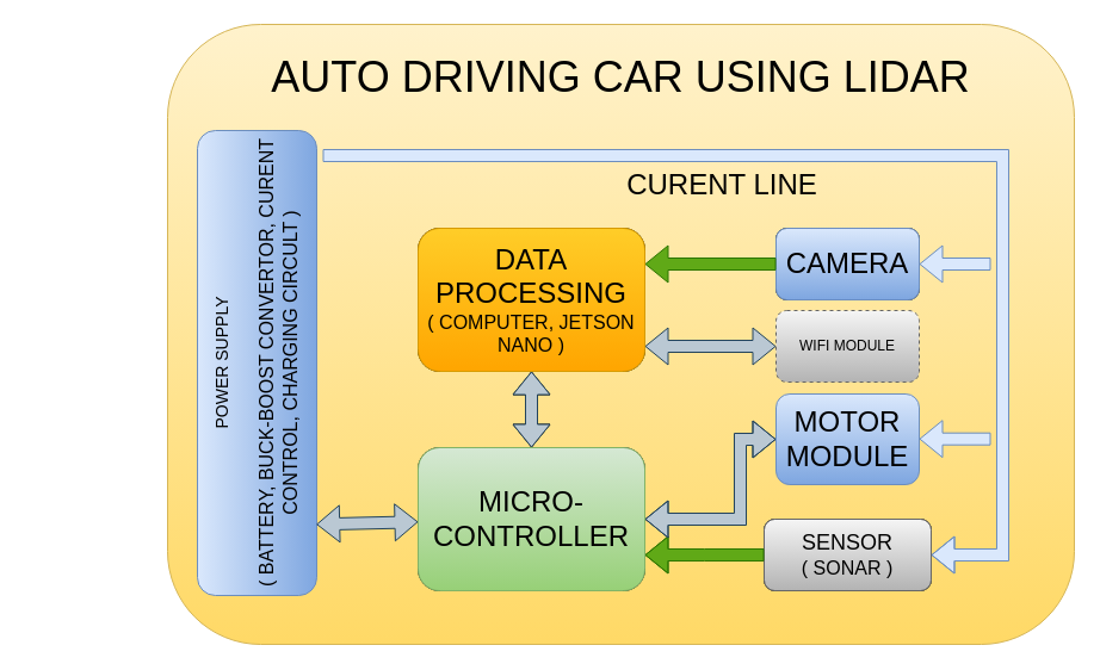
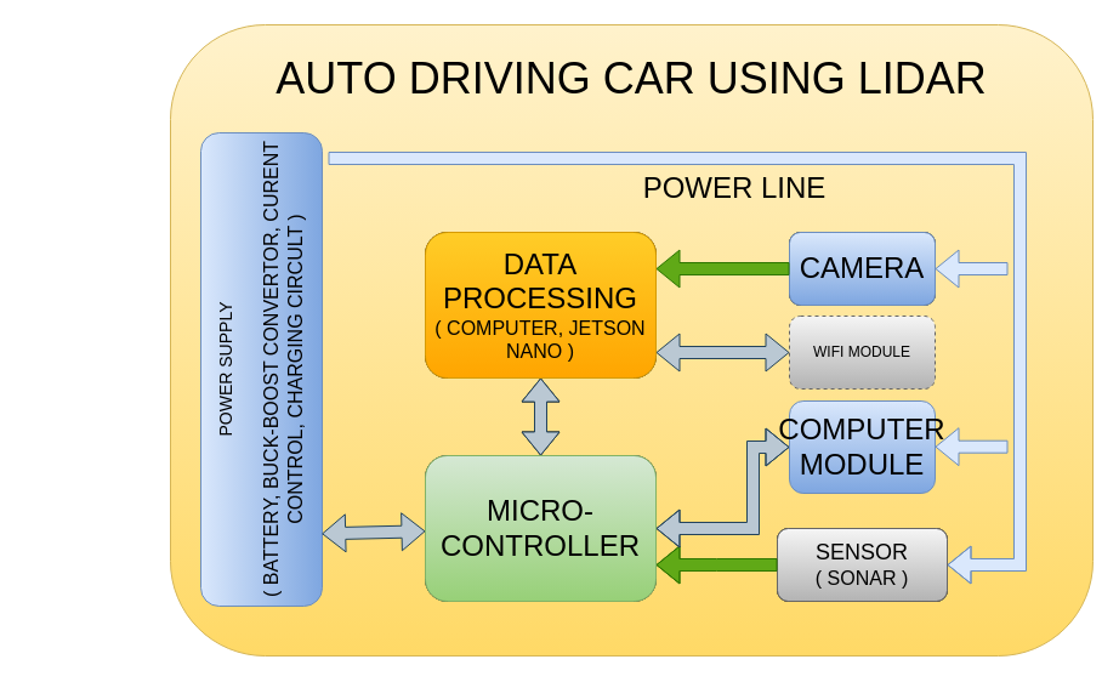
- <mxCell id="21" value="&lt;font style=&quot;font-size: 24px;&quot;&gt;CURENT LINE&lt;/font&gt;" style="text;html=1;align=center;verticalAlign=middle;whiteSpace=wrap;rounded=0;" vertex="1" parent="1"><mxGeometry x="520" y="140" width="170" height="30" as="geometry" /></mxCell>
+ <mxCell id="21" value="&lt;font style=&quot;font-size: 24px;&quot;&gt;POWER LINE&lt;/font&gt;" style="text;html=1;align=center;verticalAlign=middle;whiteSpace=wrap;rounded=0;" vertex="1" parent="1"><mxGeometry x="520" y="140" width="170" height="30" as="geometry" /></mxCell>
- <mxCell id="15" value="&lt;font style=&quot;font-size: 24px;&quot;&gt;MOTOR MODULE&lt;/font&gt;" style="rounded=1;whiteSpace=wrap;html=1;fillColor=#dae8fc;strokeColor=#6c8ebf;gradientColor=#7ea6e0;" vertex="1" parent="1"><mxGeometry x="650" y="330" width="120" height="76" as="geometry" /></mxCell>
+ <mxCell id="15" value="&lt;font style=&quot;font-size: 24px;&quot;&gt;COMPUTER MODULE&lt;/font&gt;" style="rounded=1;whiteSpace=wrap;html=1;fillColor=#dae8fc;strokeColor=#6c8ebf;gradientColor=#7ea6e0;" vertex="1" parent="1"><mxGeometry x="650" y="330" width="120" height="76" as="geometry" /></mxCell>
